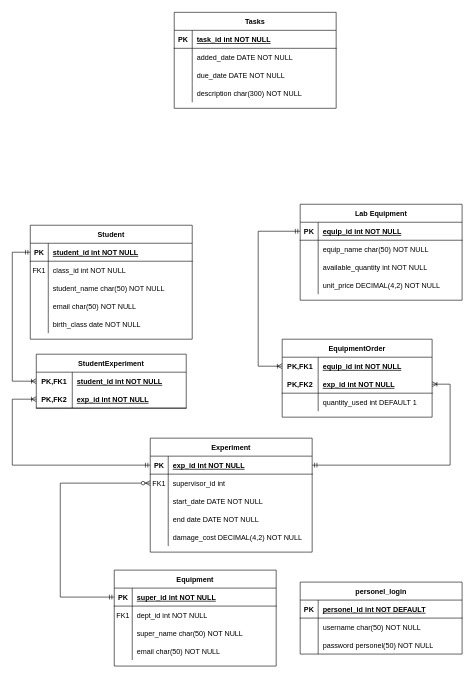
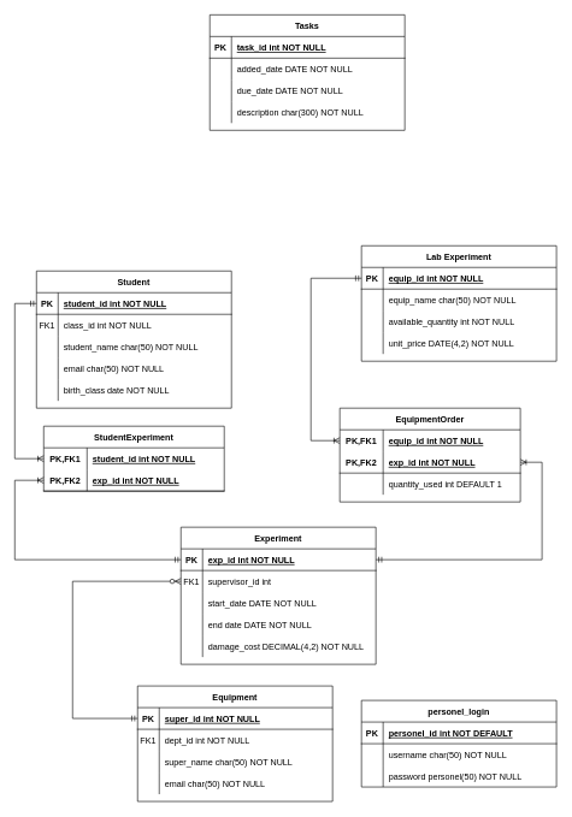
- <mxCell id="18" value="Lab Equipment" style="shape=table;startSize=30;container=1;collapsible=1;childLayout=tableLayout;fixedRows=1;rowLines=0;fontStyle=1;align=center;resizeLast=1;rounded=0;fontFamily=Helvetica;fontSize=12;fontColor=default;strokeColor=default;fillColor=default;" parent="1" vertex="1"><mxGeometry x="500" y="340" width="270" height="160" as="geometry" /></mxCell>
+ <mxCell id="18" value="Lab Experiment" style="shape=table;startSize=30;container=1;collapsible=1;childLayout=tableLayout;fixedRows=1;rowLines=0;fontStyle=1;align=center;resizeLast=1;rounded=0;fontFamily=Helvetica;fontSize=12;fontColor=default;strokeColor=default;fillColor=default;" parent="1" vertex="1"><mxGeometry x="500" y="340" width="270" height="160" as="geometry" /></mxCell>
- <mxCell id="30" value="unit_price DECIMAL(4,2) NOT NULL" style="shape=partialRectangle;connectable=0;fillColor=none;top=0;left=0;bottom=0;right=0;align=left;spacingLeft=6;overflow=hidden;rounded=1;fontFamily=Helvetica;fontSize=12;fontColor=default;startSize=30;strokeColor=default;" parent="28" vertex="1"><mxGeometry x="30" width="240" height="30" as="geometry"><mxRectangle width="240" height="30" as="alternateBounds" /></mxGeometry></mxCell>
+ <mxCell id="30" value="unit_price DATE(4,2) NOT NULL" style="shape=partialRectangle;connectable=0;fillColor=none;top=0;left=0;bottom=0;right=0;align=left;spacingLeft=6;overflow=hidden;rounded=1;fontFamily=Helvetica;fontSize=12;fontColor=default;startSize=30;strokeColor=default;" parent="28" vertex="1"><mxGeometry x="30" width="240" height="30" as="geometry"><mxRectangle width="240" height="30" as="alternateBounds" /></mxGeometry></mxCell>
